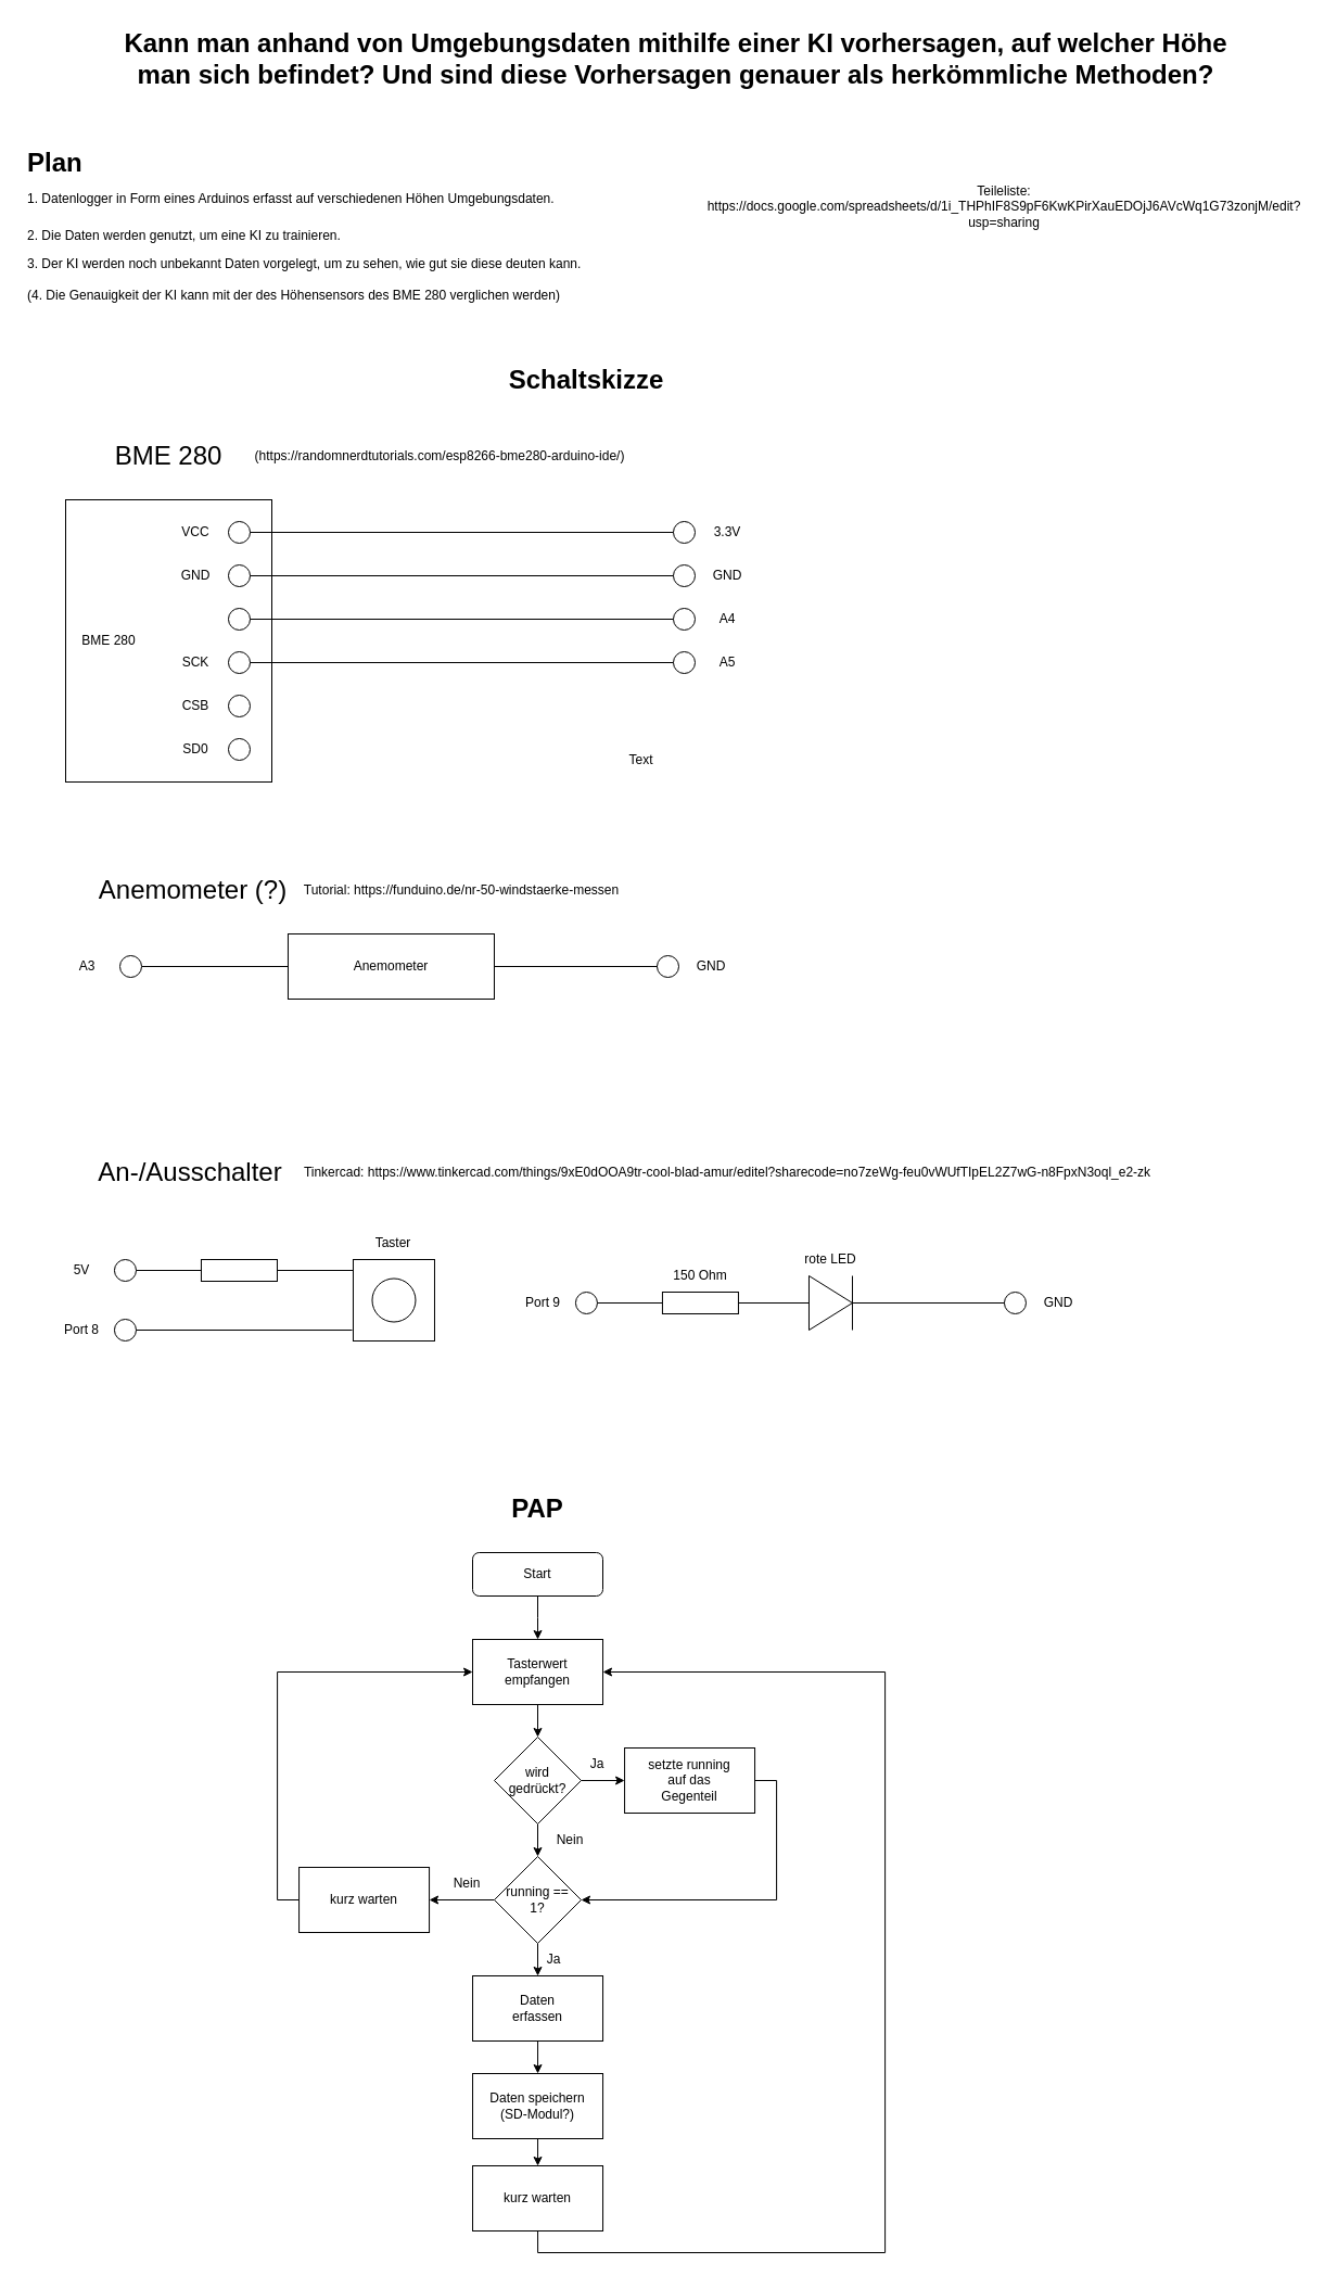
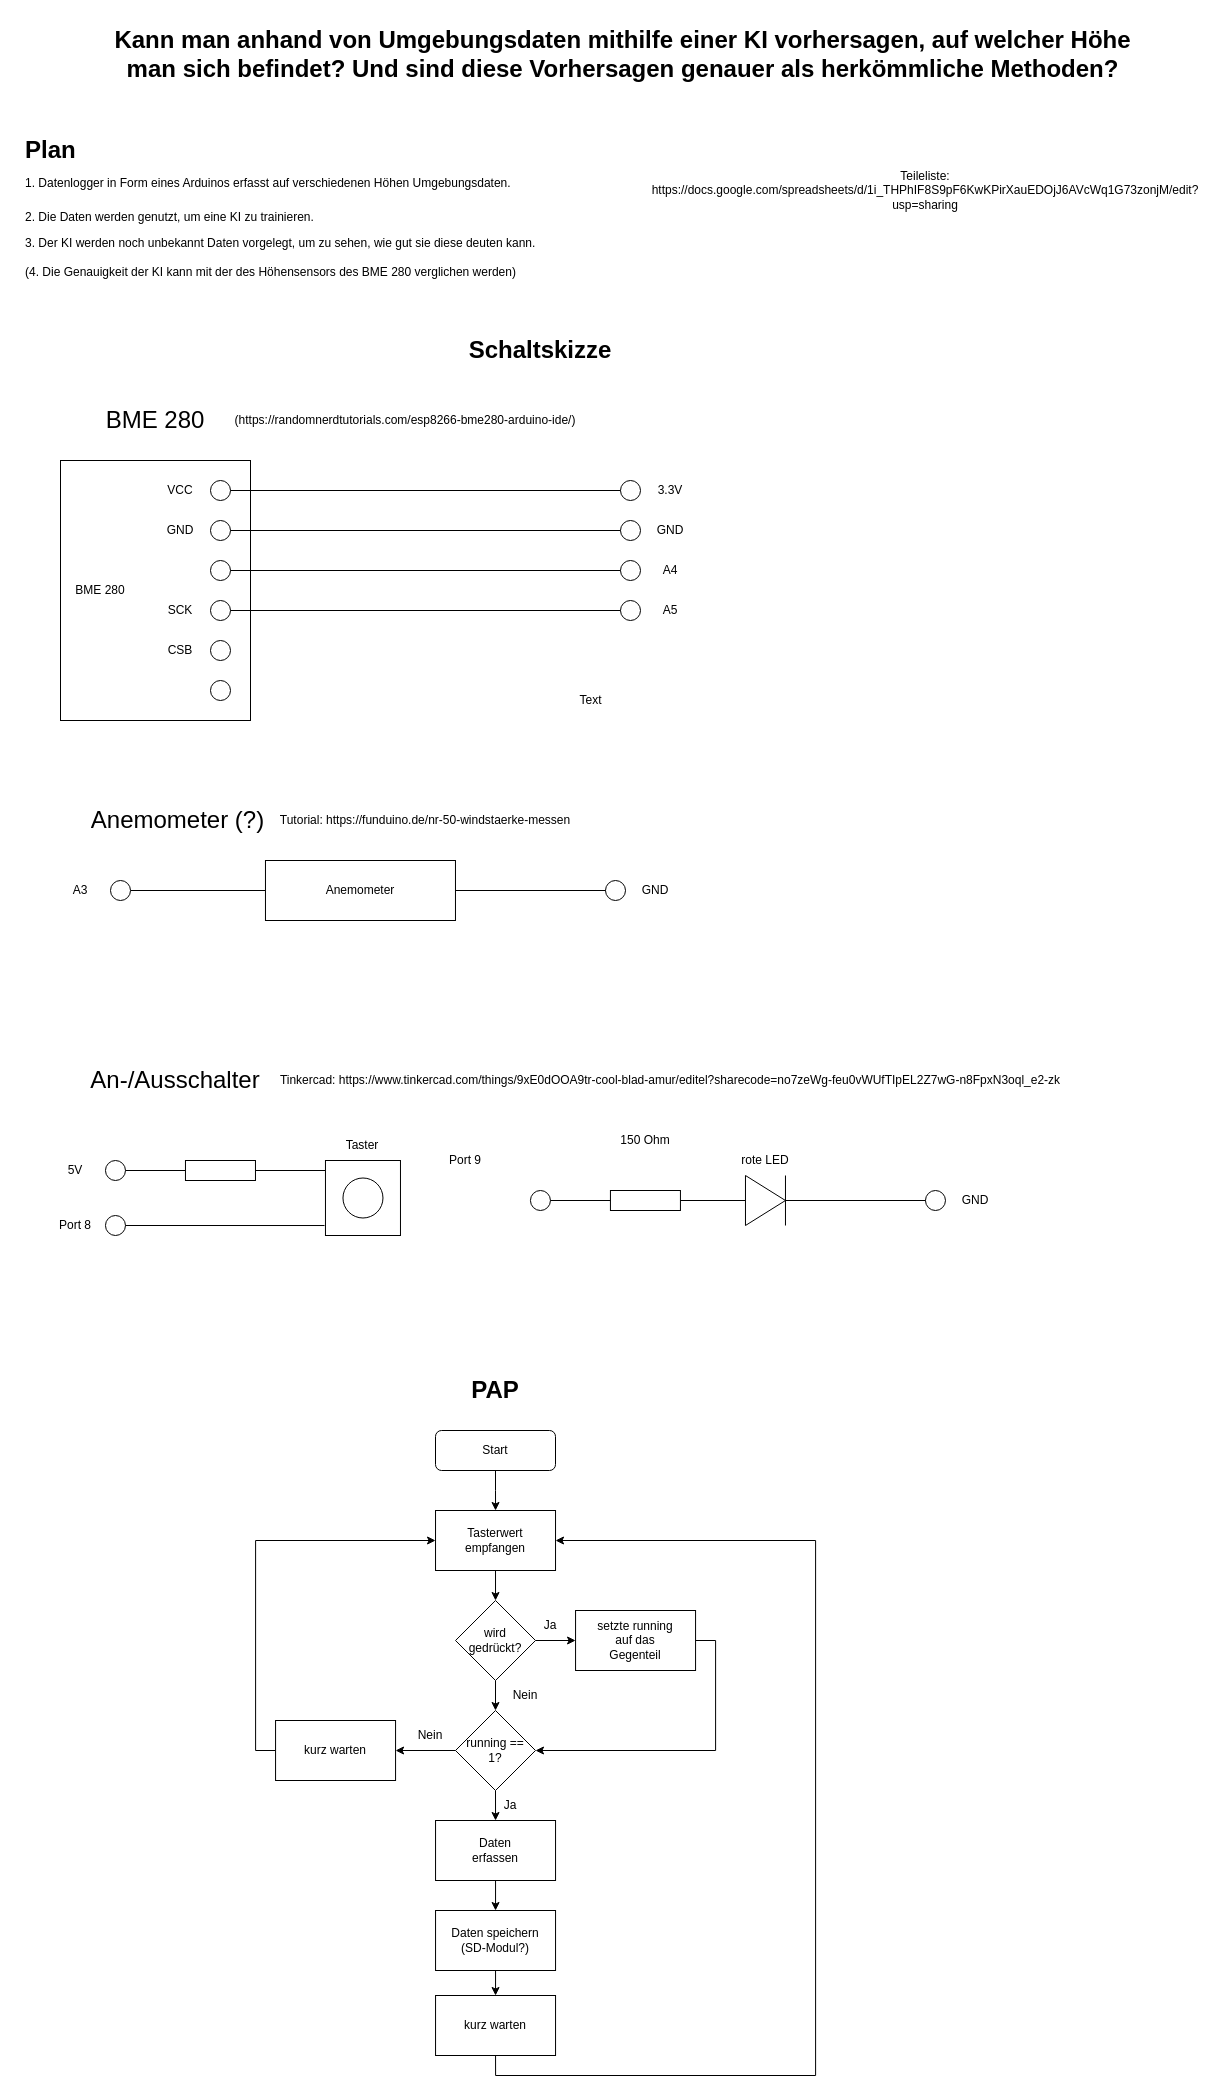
- <mxCell id="91" value="SD0" style="text;html=1;strokeColor=none;fillColor=none;align=center;verticalAlign=middle;whiteSpace=wrap;rounded=0;" parent="78" vertex="1"><mxGeometry x="90" y="275" width="60" height="30" as="geometry" /></mxCell>
- <mxCell id="44" value="150 Ohm" style="text;html=1;strokeColor=none;fillColor=none;align=center;verticalAlign=middle;whiteSpace=wrap;rounded=0;" parent="1" vertex="1"><mxGeometry x="594.94" y="1160" width="100" height="30" as="geometry" /></mxCell>
+ <mxCell id="44" value="150 Ohm" style="text;html=1;strokeColor=none;fillColor=none;align=center;verticalAlign=middle;whiteSpace=wrap;rounded=0;" parent="1" vertex="1"><mxGeometry x="594.94" y="1125" width="100" height="30" as="geometry" /></mxCell>
- <mxCell id="40" value="Port 9" style="text;html=1;strokeColor=none;fillColor=none;align=center;verticalAlign=middle;whiteSpace=wrap;rounded=0;" parent="1" vertex="1"><mxGeometry x="469.94" y="1185" width="60" height="30" as="geometry" /></mxCell>
+ <mxCell id="40" value="Port 9" style="text;html=1;strokeColor=none;fillColor=none;align=center;verticalAlign=middle;whiteSpace=wrap;rounded=0;" parent="1" vertex="1"><mxGeometry x="434.94" y="1145" width="60" height="30" as="geometry" /></mxCell>
